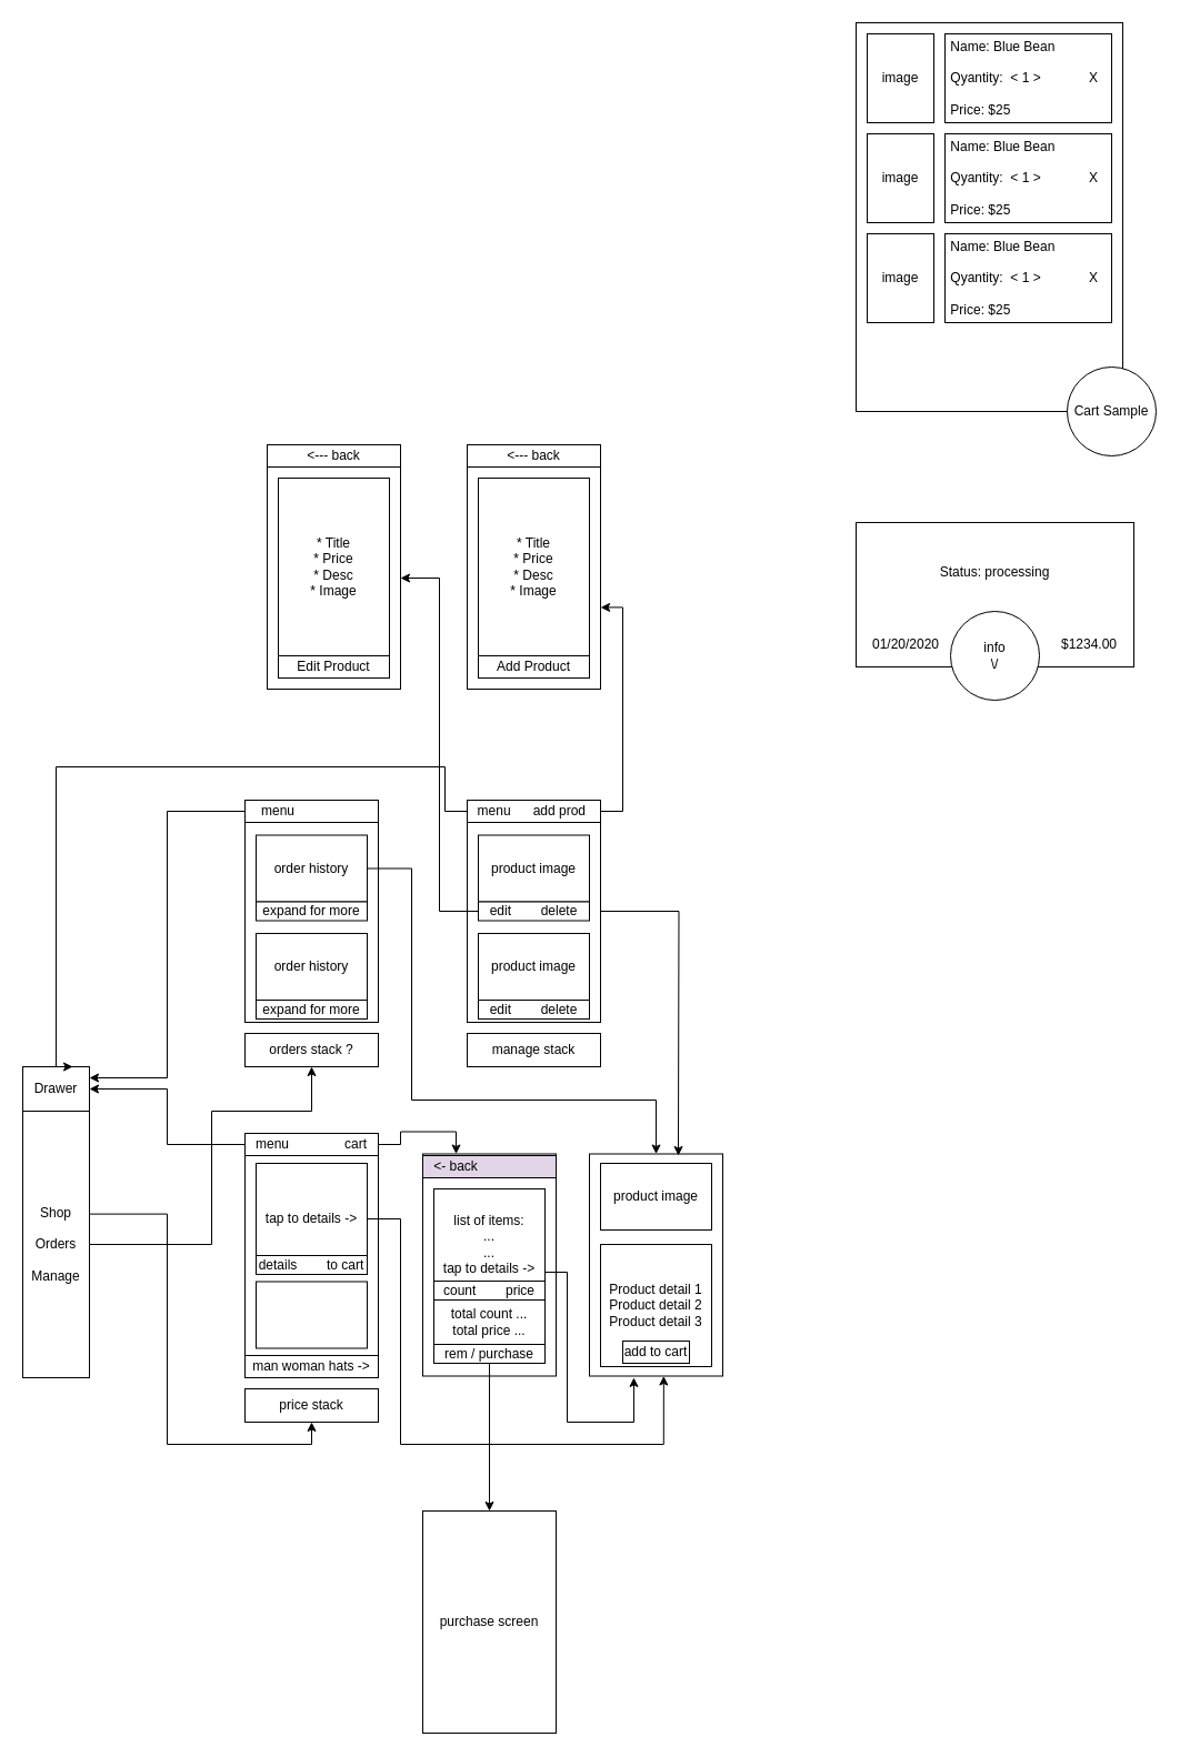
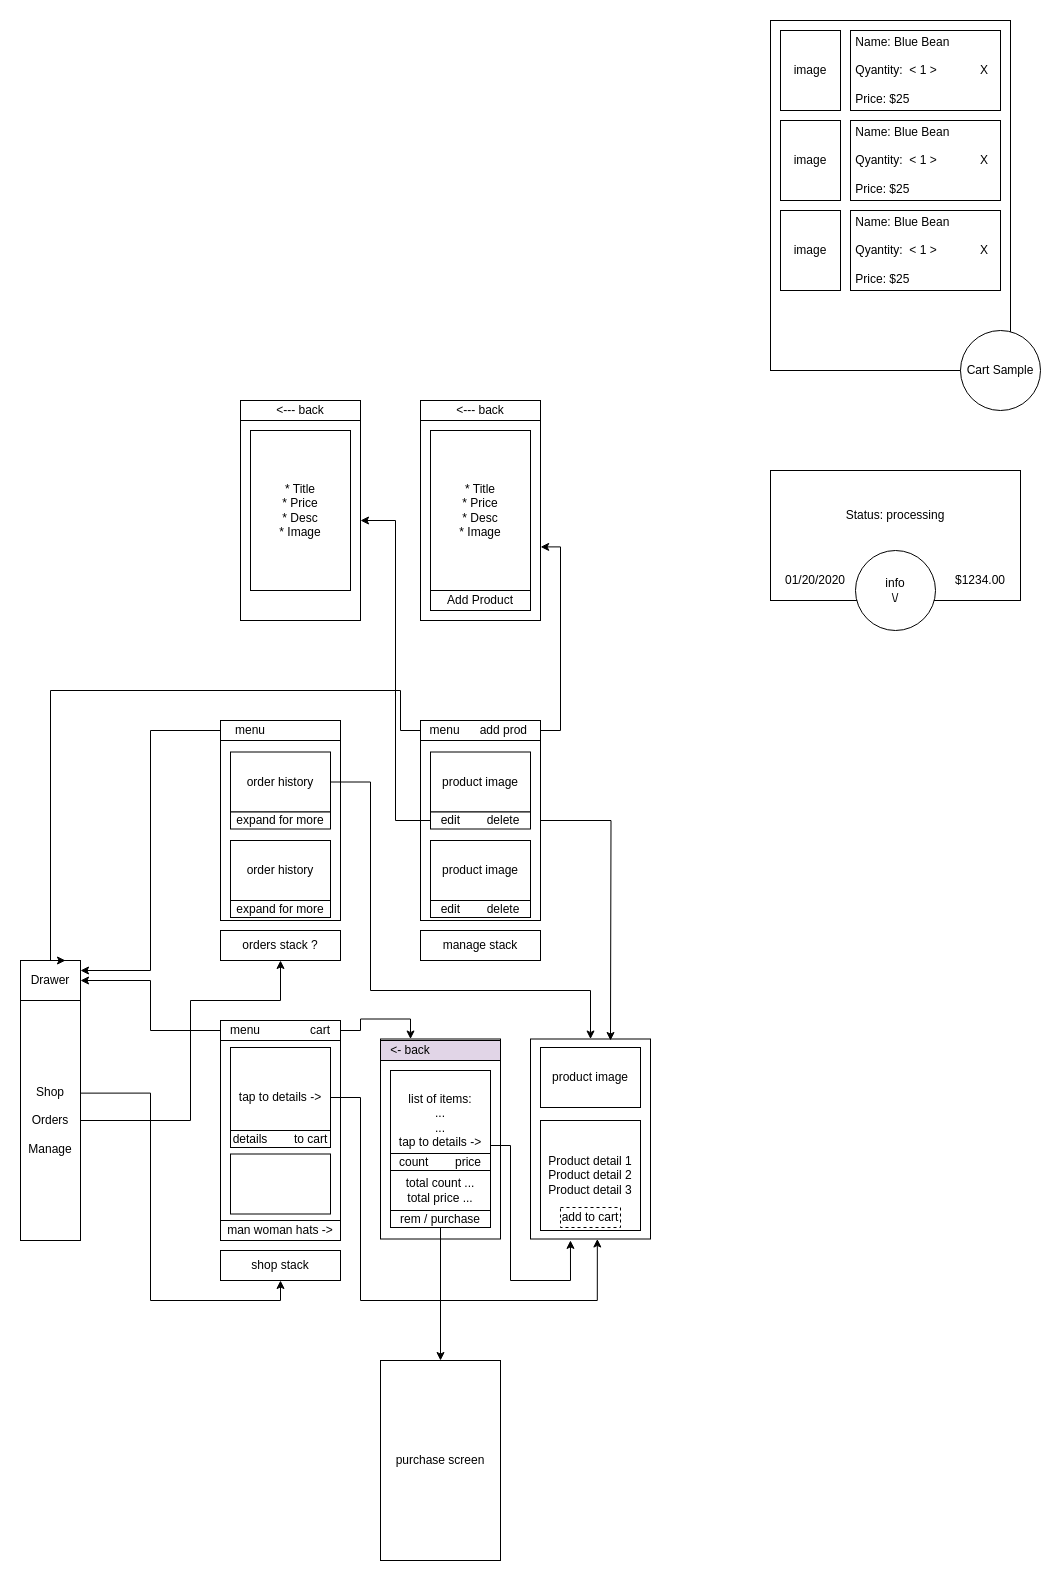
- <mxCell id="57" value="Edit Product" style="rounded=0;whiteSpace=wrap;html=1;" parent="1" vertex="1"><mxGeometry x="250" y="590" width="100" height="20" as="geometry" /></mxCell>
- <mxCell id="37" value="add to cart" style="rounded=0;whiteSpace=wrap;html=1;" parent="1" vertex="1"><mxGeometry x="560" y="1207" width="60" height="20" as="geometry" /></mxCell>
+ <mxCell id="37" value="add to cart" style="rounded=0;whiteSpace=wrap;html=1;dashed=1;" parent="1" vertex="1"><mxGeometry x="560" y="1207" width="60" height="20" as="geometry" /></mxCell>
- <mxCell id="16" value="price stack" style="rounded=0;whiteSpace=wrap;html=1;" parent="1" vertex="1"><mxGeometry x="220" y="1250" width="120" height="30" as="geometry" /></mxCell>
+ <mxCell id="16" value="shop stack" style="rounded=0;whiteSpace=wrap;html=1;" parent="1" vertex="1"><mxGeometry x="220" y="1250" width="120" height="30" as="geometry" /></mxCell>
